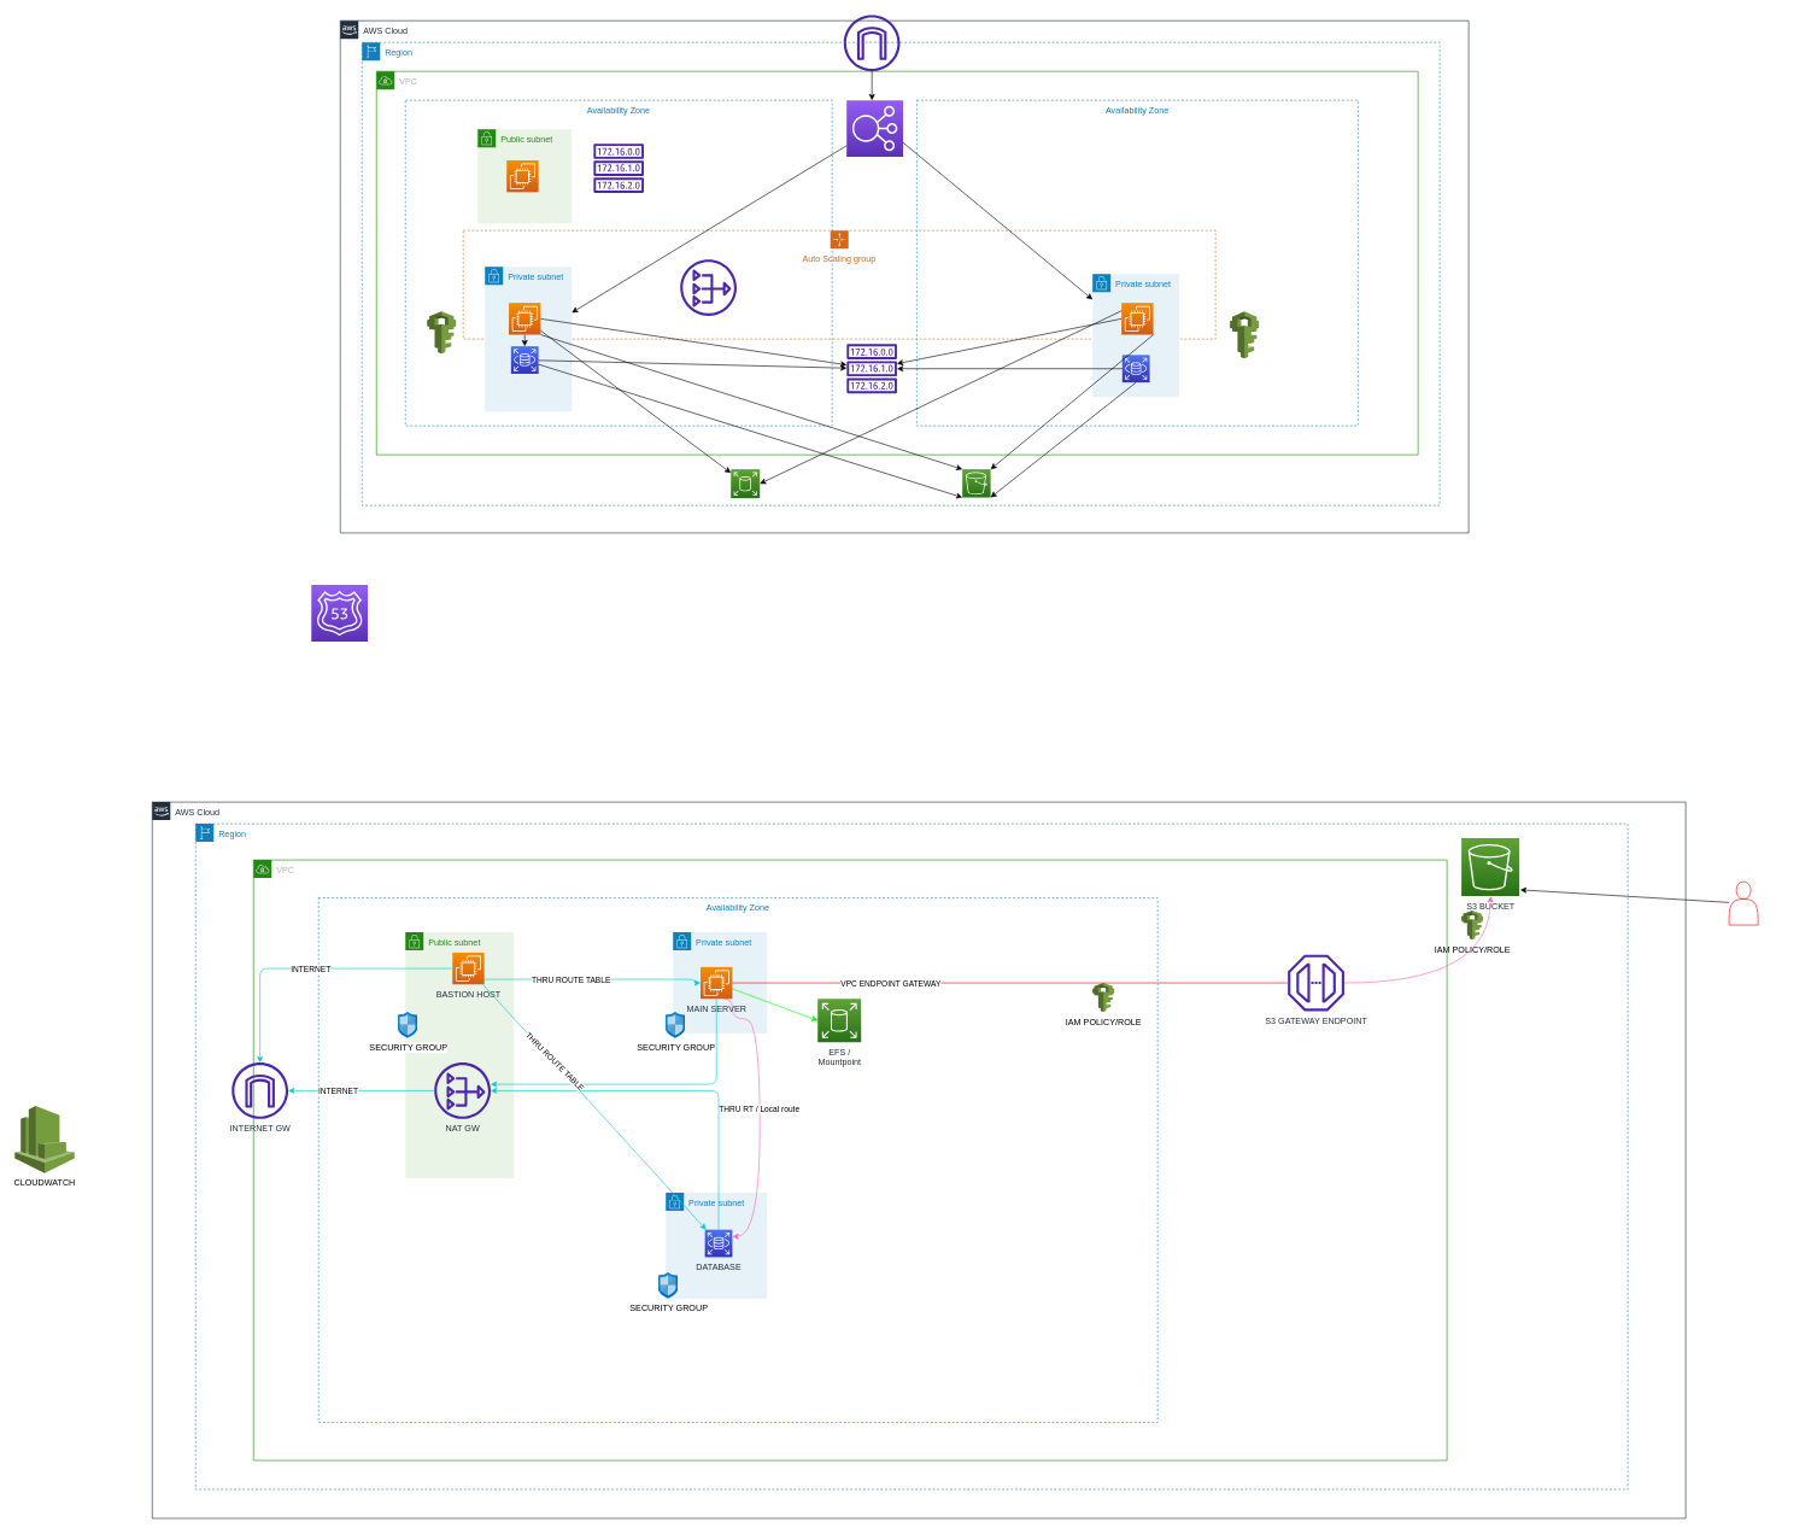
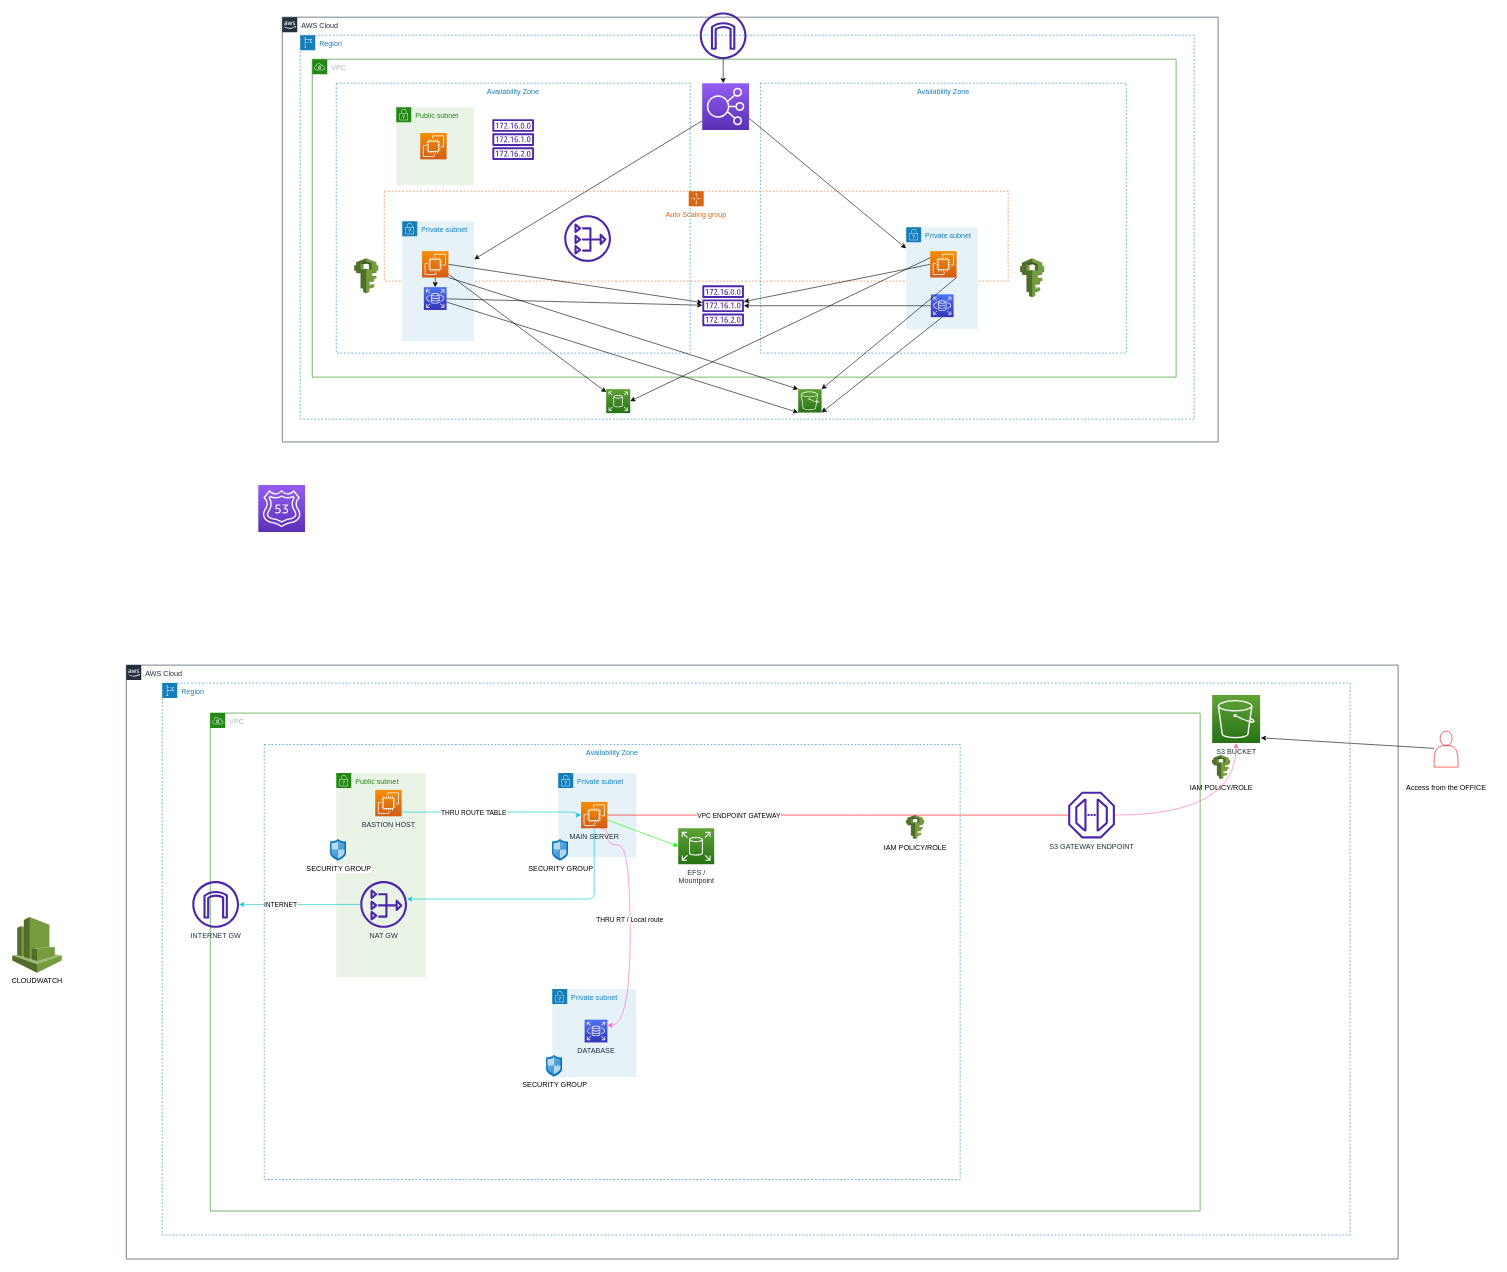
+ <mxCell id="79" value="Access from the OFFICE" style="text;html=1;align=center;verticalAlign=middle;resizable=0;points=[];autosize=1;strokeColor=none;fillColor=none;" parent="1" vertex="1"><mxGeometry x="2330" y="1298" width="160" height="30" as="geometry" /></mxCell>
- <mxCell id="71" style="edgeStyle=orthogonalEdgeStyle;html=1;strokeColor=#00CCCC;" parent="44" source="47" target="70" edge="1"><mxGeometry relative="1" as="geometry" /></mxCell>
- <mxCell id="72" value="INTERNET" style="edgeLabel;html=1;align=center;verticalAlign=middle;resizable=0;points=[];" parent="71" vertex="1" connectable="0"><mxGeometry x="-0.011" y="7" relative="1" as="geometry"><mxPoint x="-1" y="-7" as="offset" /></mxGeometry></mxCell>
- <mxCell id="61" style="edgeStyle=none;html=1;strokeColor=#00CCCC;" parent="44" source="47" target="57" edge="1"><mxGeometry relative="1" as="geometry" /></mxCell>
- <mxCell id="62" value="THRU ROUTE TABLE" style="edgeLabel;html=1;align=center;verticalAlign=middle;resizable=0;points=[];rotation=45;" parent="61" vertex="1" connectable="0"><mxGeometry x="-0.55" y="-4" relative="1" as="geometry"><mxPoint x="34" y="27" as="offset" /></mxGeometry></mxCell>
- <mxCell id="56" style="edgeStyle=orthogonalEdgeStyle;html=1;strokeColor=#00CCCC;" parent="44" source="57" target="58" edge="1"><mxGeometry relative="1" as="geometry"><Array as="points"><mxPoint x="643" y="319" /></Array></mxGeometry></mxCell>
